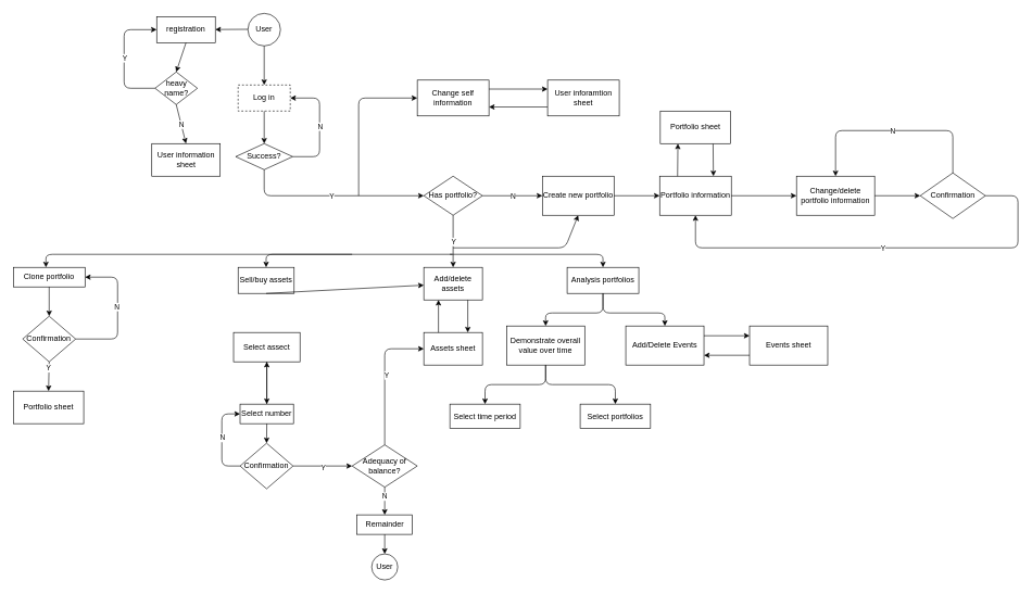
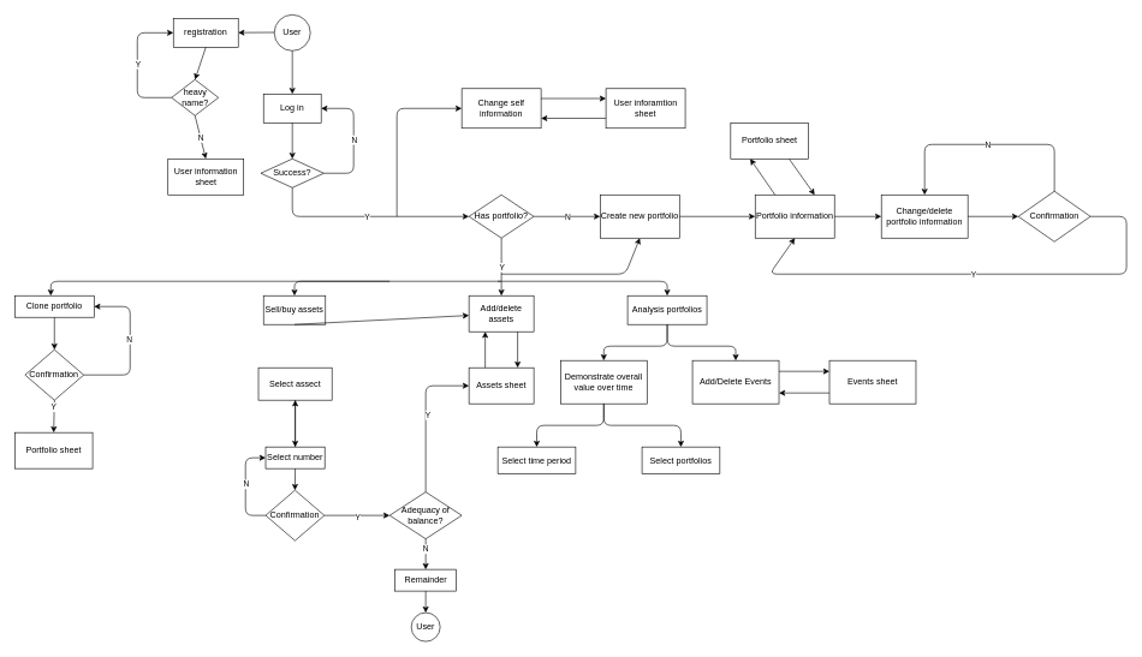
- <mxCell id="13" value="Log in" style="rounded=0;whiteSpace=wrap;html=1;dashed=1;" parent="1" vertex="1"><mxGeometry x="365" y="130" width="80" height="40" as="geometry" /></mxCell>
+ <mxCell id="13" value="Log in" style="rounded=0;whiteSpace=wrap;html=1;" parent="1" vertex="1"><mxGeometry x="365" y="130" width="80" height="40" as="geometry" /></mxCell>
- <mxCell id="63" value="Portfolio information" style="rounded=0;whiteSpace=wrap;html=1;" parent="1" vertex="1"><mxGeometry x="1012" y="270" width="110" height="60" as="geometry" /></mxCell>
+ <mxCell id="63" value="Portfolio information" style="rounded=0;whiteSpace=wrap;html=1;" parent="1" vertex="1"><mxGeometry x="1047" y="270" width="110" height="60" as="geometry" /></mxCell>
